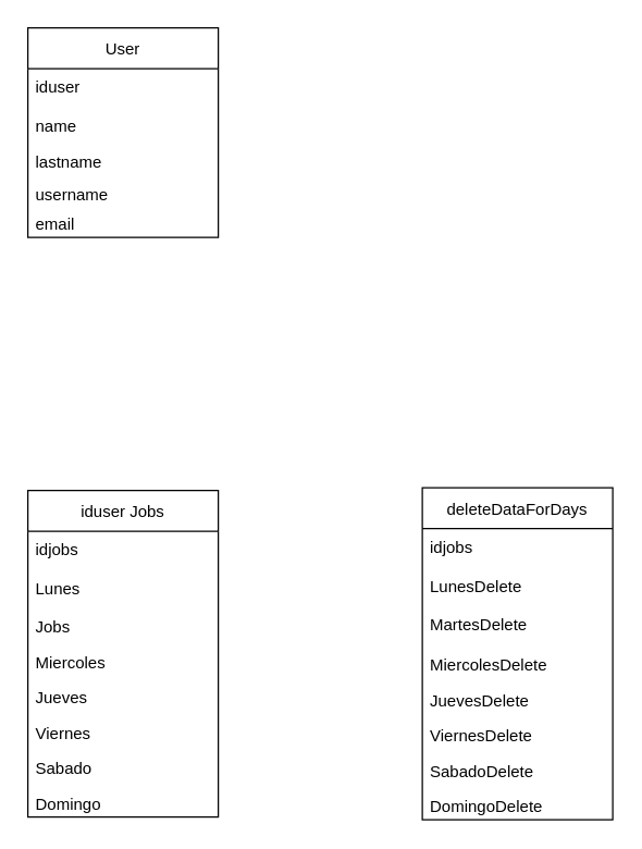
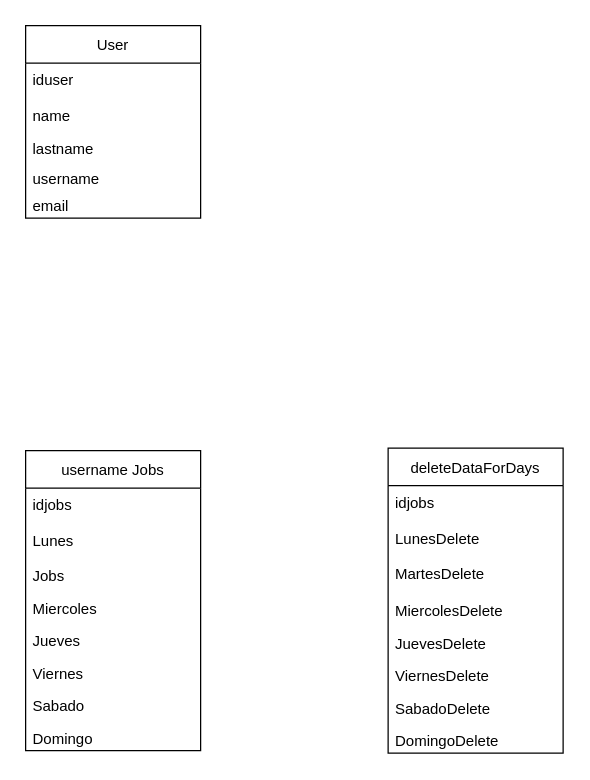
- <mxCell id="2" value="iduser Jobs" style="swimlane;fontStyle=0;childLayout=stackLayout;horizontal=1;startSize=30;fillColor=none;horizontalStack=0;resizeParent=1;resizeParentMax=0;resizeLast=0;collapsible=1;marginBottom=0;" parent="1" vertex="1"><mxGeometry x="20" y="360" width="140" height="240" as="geometry" /></mxCell>
+ <mxCell id="2" value="username Jobs" style="swimlane;fontStyle=0;childLayout=stackLayout;horizontal=1;startSize=30;fillColor=none;horizontalStack=0;resizeParent=1;resizeParentMax=0;resizeLast=0;collapsible=1;marginBottom=0;" parent="1" vertex="1"><mxGeometry x="20" y="360" width="140" height="240" as="geometry" /></mxCell>
